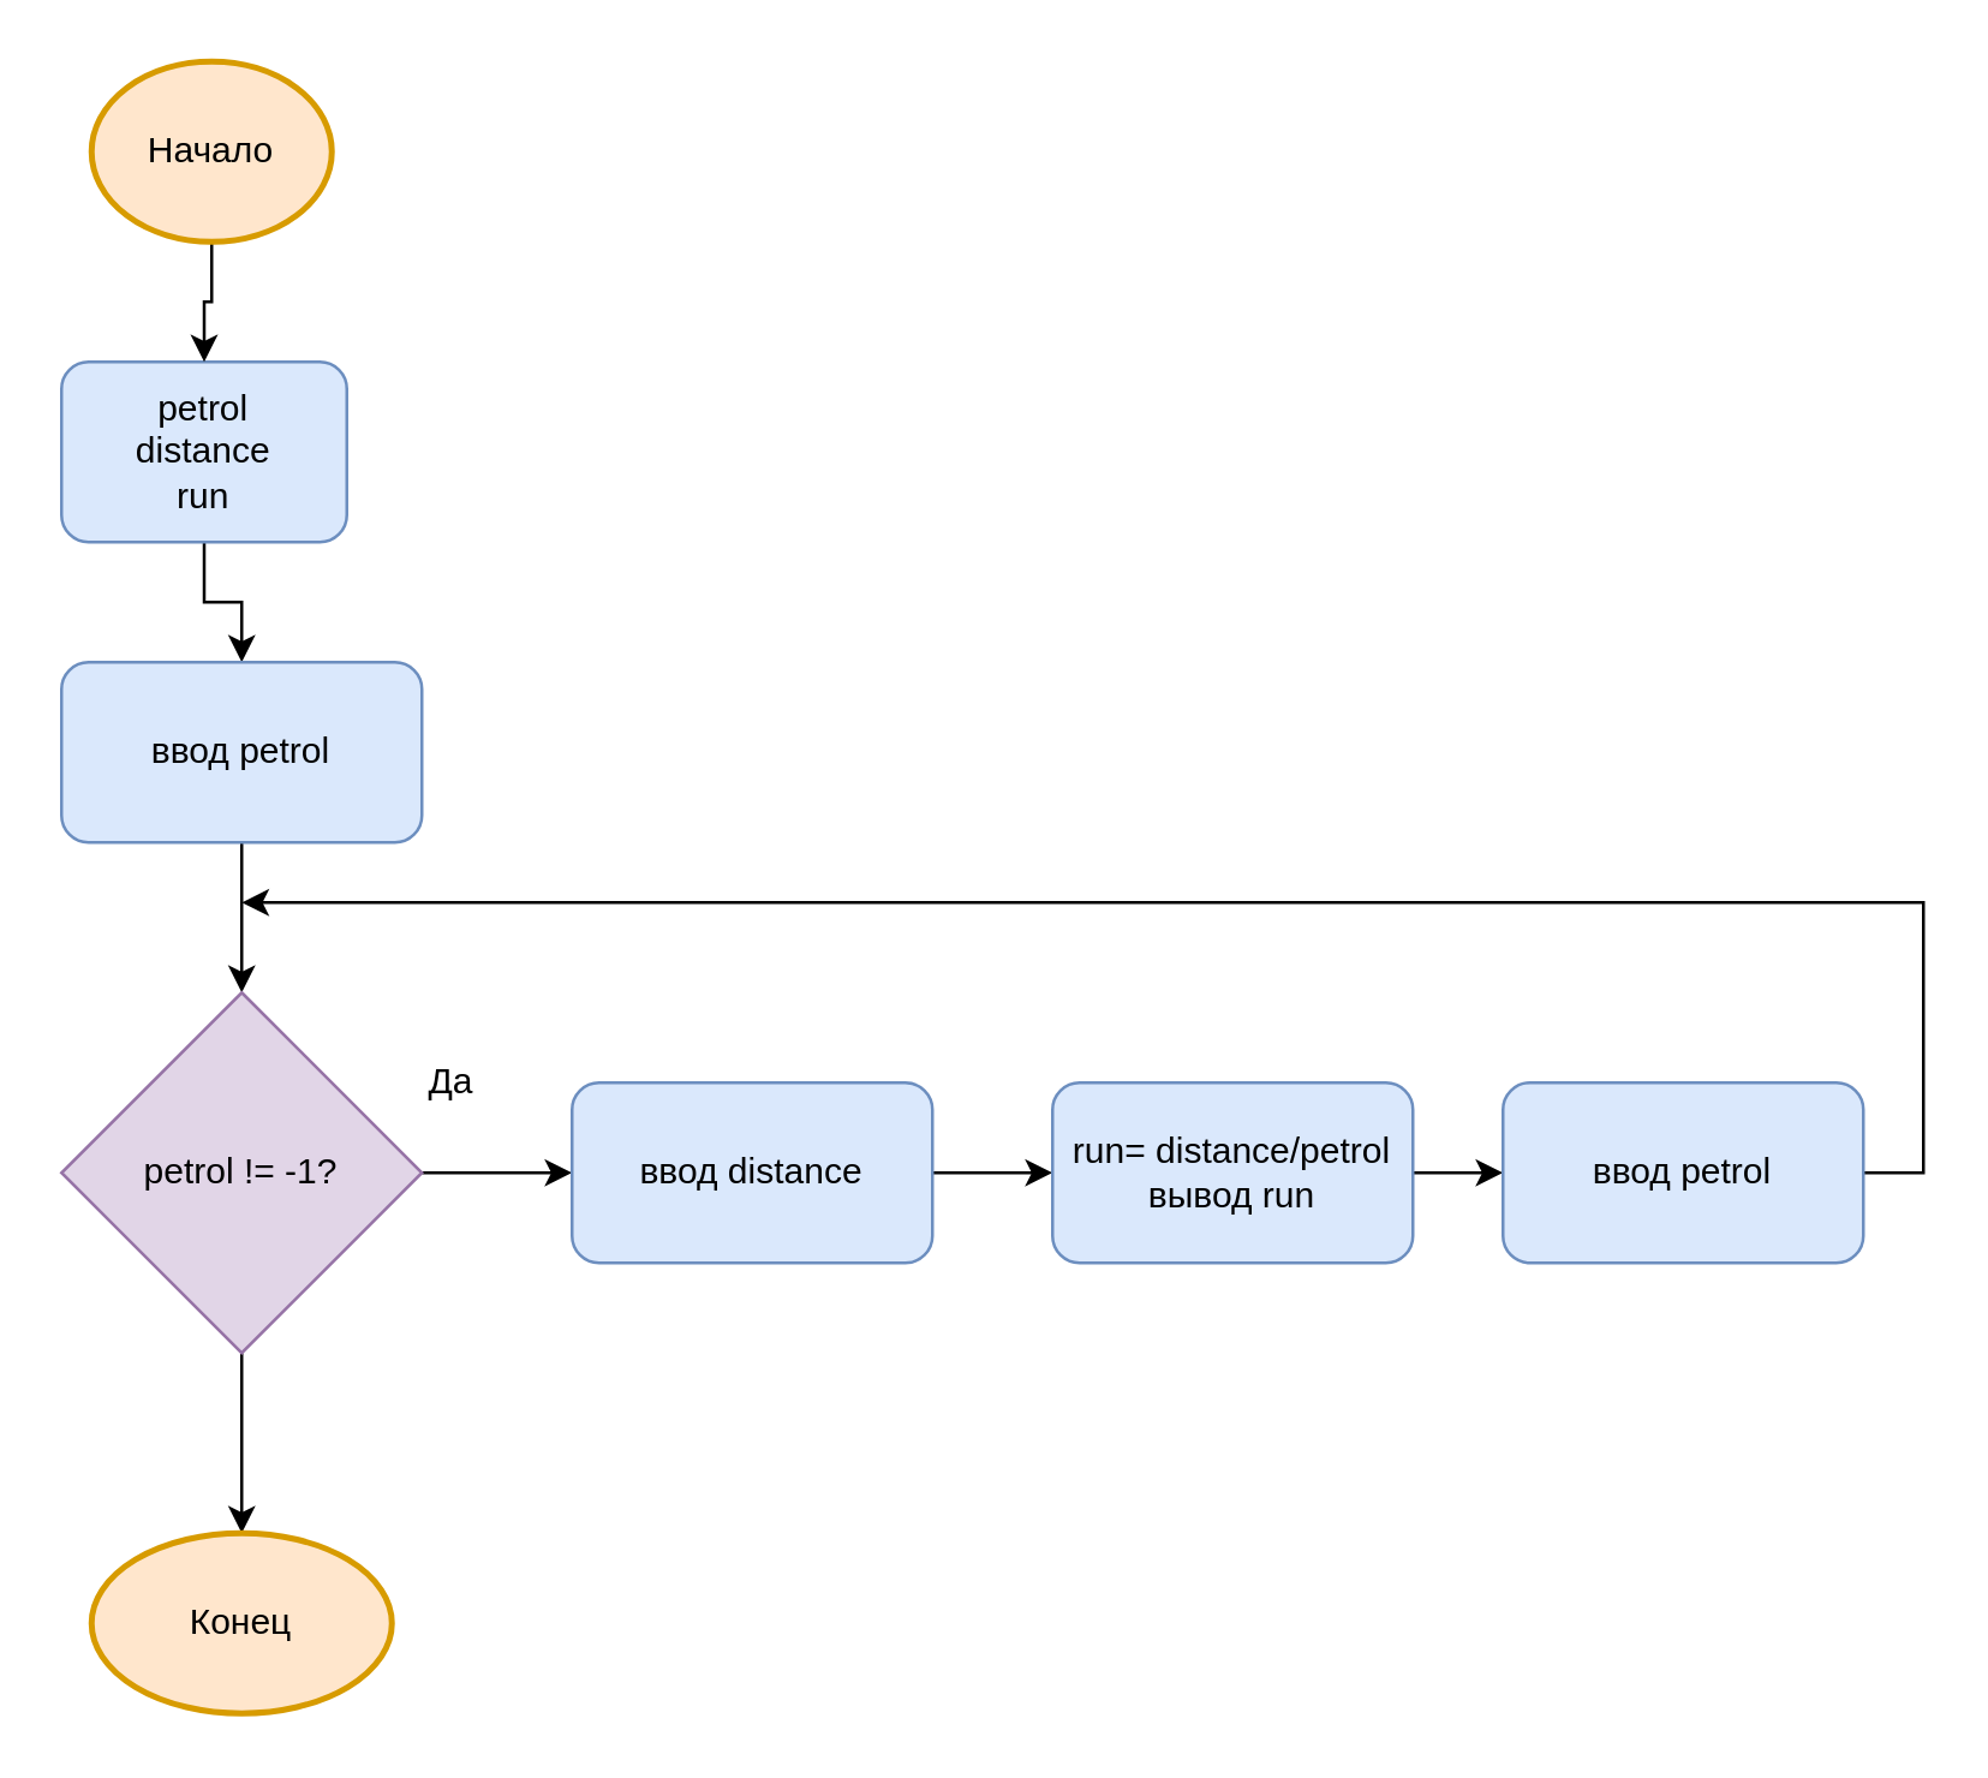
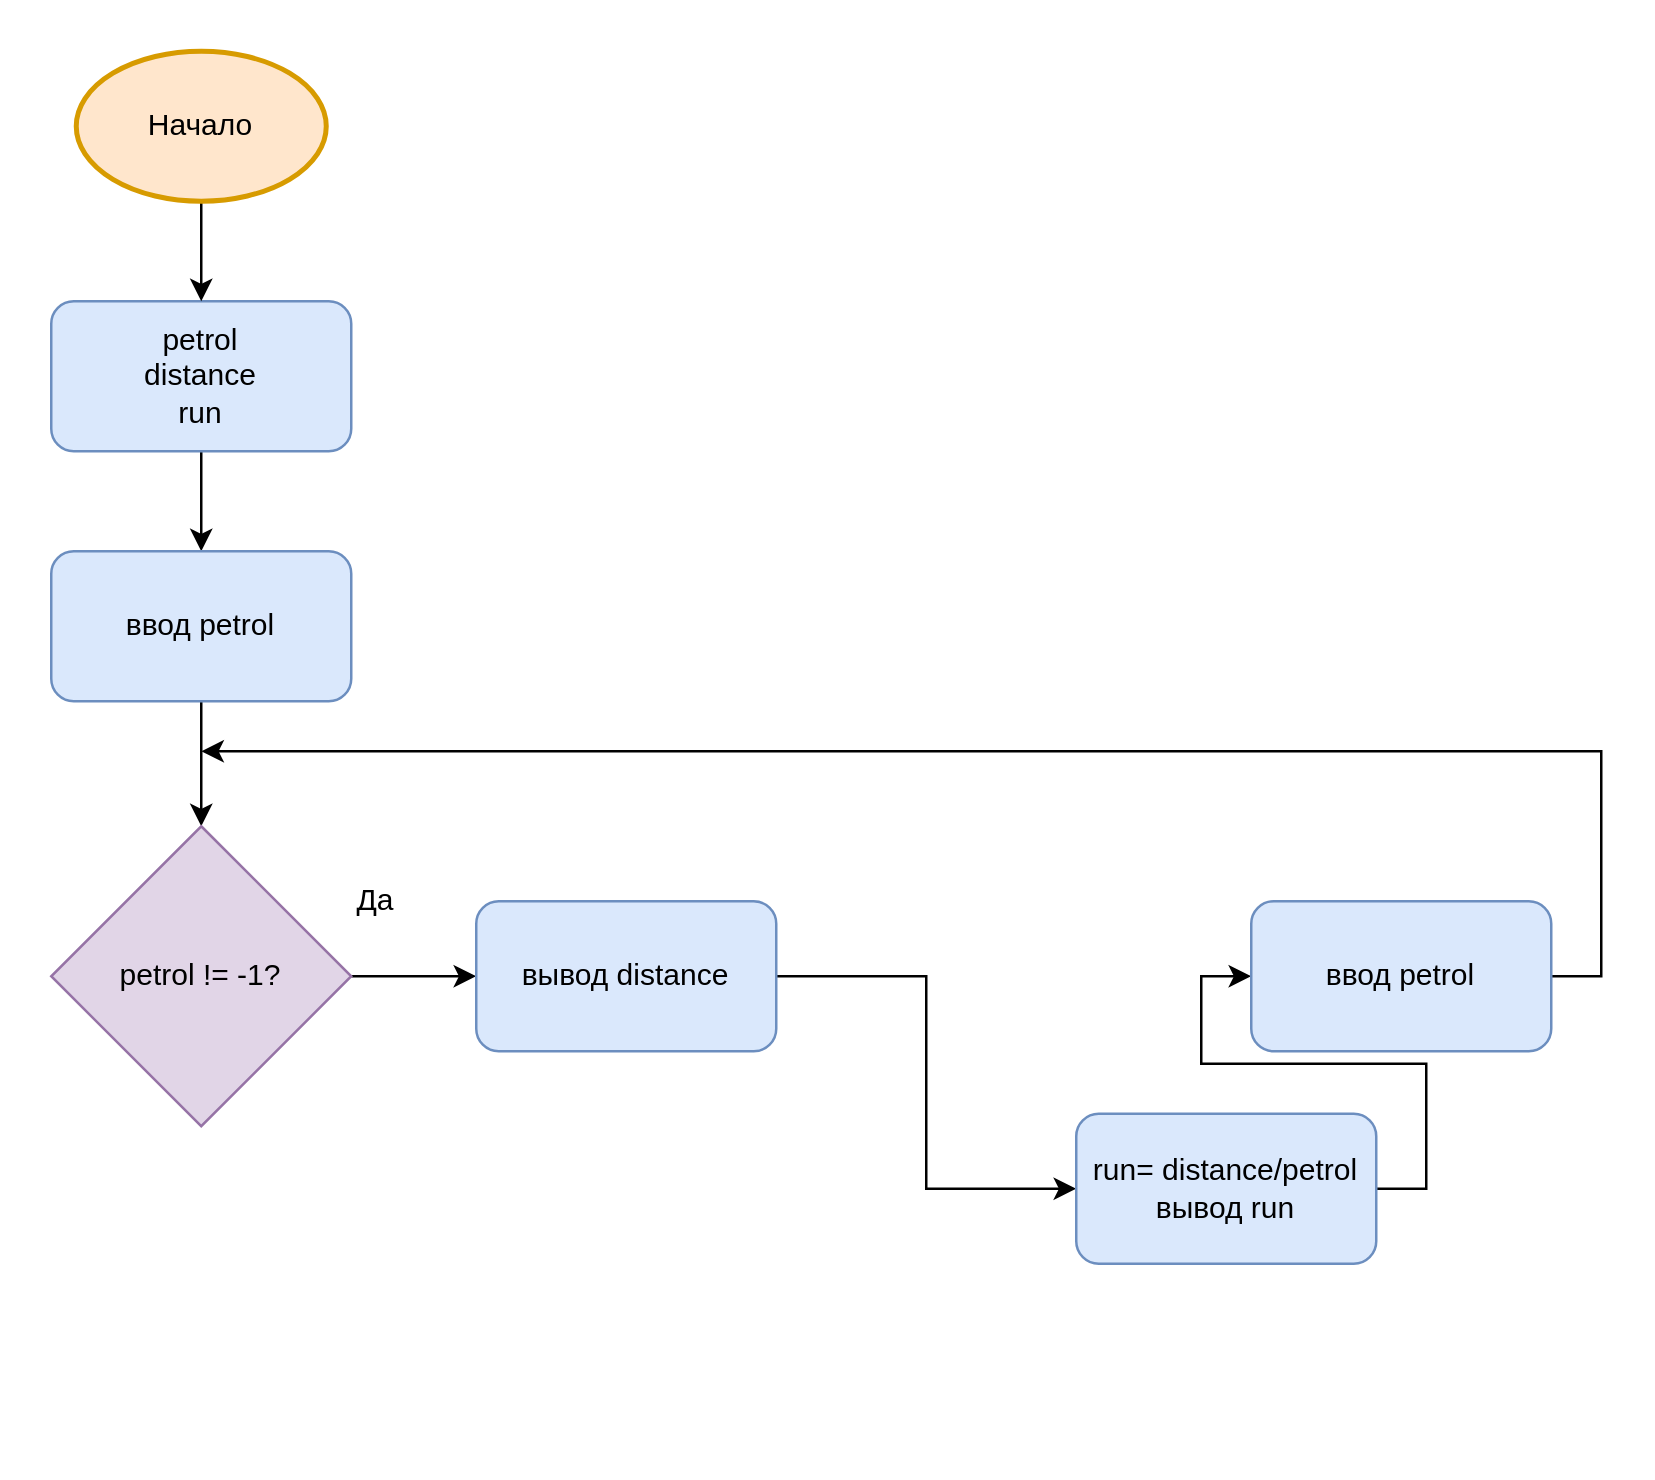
- <mxCell id="16" value="Начало" style="strokeWidth=2;html=1;shape=mxgraph.flowchart.start_1;whiteSpace=wrap;fillColor=#ffe6cc;strokeColor=#d79b00;" parent="1" vertex="1"><mxGeometry x="30" y="20" width="80" height="60" as="geometry" /></mxCell>
+ <mxCell id="16" value="Начало" style="strokeWidth=2;html=1;shape=mxgraph.flowchart.start_1;whiteSpace=wrap;fillColor=#ffe6cc;strokeColor=#d79b00;" parent="1" vertex="1"><mxGeometry x="30" y="20" width="100" height="60" as="geometry" /></mxCell>
- <mxCell id="3" value="petrol&lt;br&gt;distance&lt;br&gt;run" style="rounded=1;whiteSpace=wrap;html=1;fillColor=#dae8fc;strokeColor=#6c8ebf;" parent="1" vertex="1"><mxGeometry x="20" y="120" width="95" height="60" as="geometry" /></mxCell>
+ <mxCell id="3" value="petrol&lt;br&gt;distance&lt;br&gt;run" style="rounded=1;whiteSpace=wrap;html=1;fillColor=#dae8fc;strokeColor=#6c8ebf;" parent="1" vertex="1"><mxGeometry x="20" y="120" width="120" height="60" as="geometry" /></mxCell>
- <mxCell id="10" value="ввод distance" style="rounded=1;whiteSpace=wrap;html=1;fillColor=#dae8fc;strokeColor=#6c8ebf;" parent="1" vertex="1"><mxGeometry x="190" y="360" width="120" height="60" as="geometry" /></mxCell>
+ <mxCell id="10" value="вывод distance" style="rounded=1;whiteSpace=wrap;html=1;fillColor=#dae8fc;strokeColor=#6c8ebf;" parent="1" vertex="1"><mxGeometry x="190" y="360" width="120" height="60" as="geometry" /></mxCell>
- <mxCell id="12" value="run= distance/petrol&lt;br&gt;вывод run" style="rounded=1;whiteSpace=wrap;html=1;fillColor=#dae8fc;strokeColor=#6c8ebf;" parent="1" vertex="1"><mxGeometry x="350" y="360" width="120" height="60" as="geometry" /></mxCell>
+ <mxCell id="12" value="run= distance/petrol&lt;br&gt;вывод run" style="rounded=1;whiteSpace=wrap;html=1;fillColor=#dae8fc;strokeColor=#6c8ebf;" parent="1" vertex="1"><mxGeometry x="430" y="445" width="120" height="60" as="geometry" /></mxCell>
- <mxCell id="6" style="edgeStyle=orthogonalEdgeStyle;rounded=0;orthogonalLoop=1;jettySize=auto;html=1;exitX=0.5;exitY=1;exitDx=0;exitDy=0;entryX=0.5;entryY=0;entryDx=0;entryDy=0;entryPerimeter=0;" parent="1" source="8" target="17" edge="1"><mxGeometry relative="1" as="geometry" /></mxCell>
- <mxCell id="17" value="Конец" style="strokeWidth=2;html=1;shape=mxgraph.flowchart.start_1;whiteSpace=wrap;fillColor=#ffe6cc;strokeColor=#d79b00;" parent="1" vertex="1"><mxGeometry x="30" y="510" width="100" height="60" as="geometry" /></mxCell>
